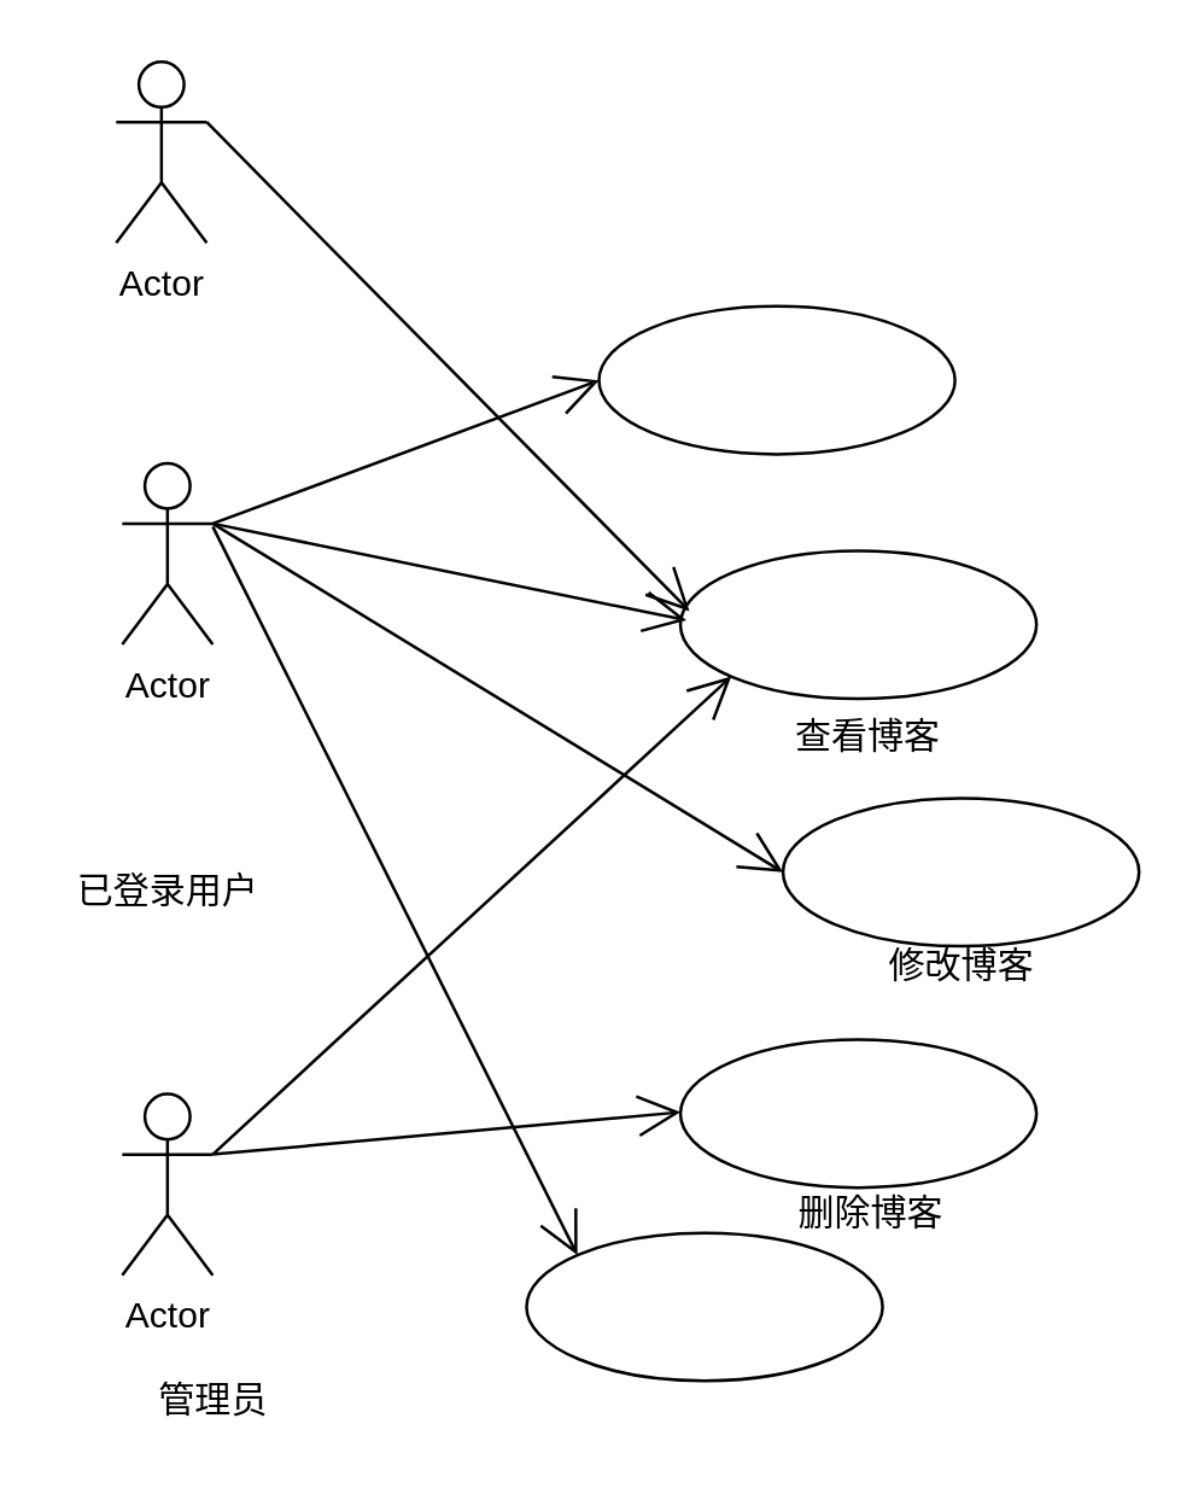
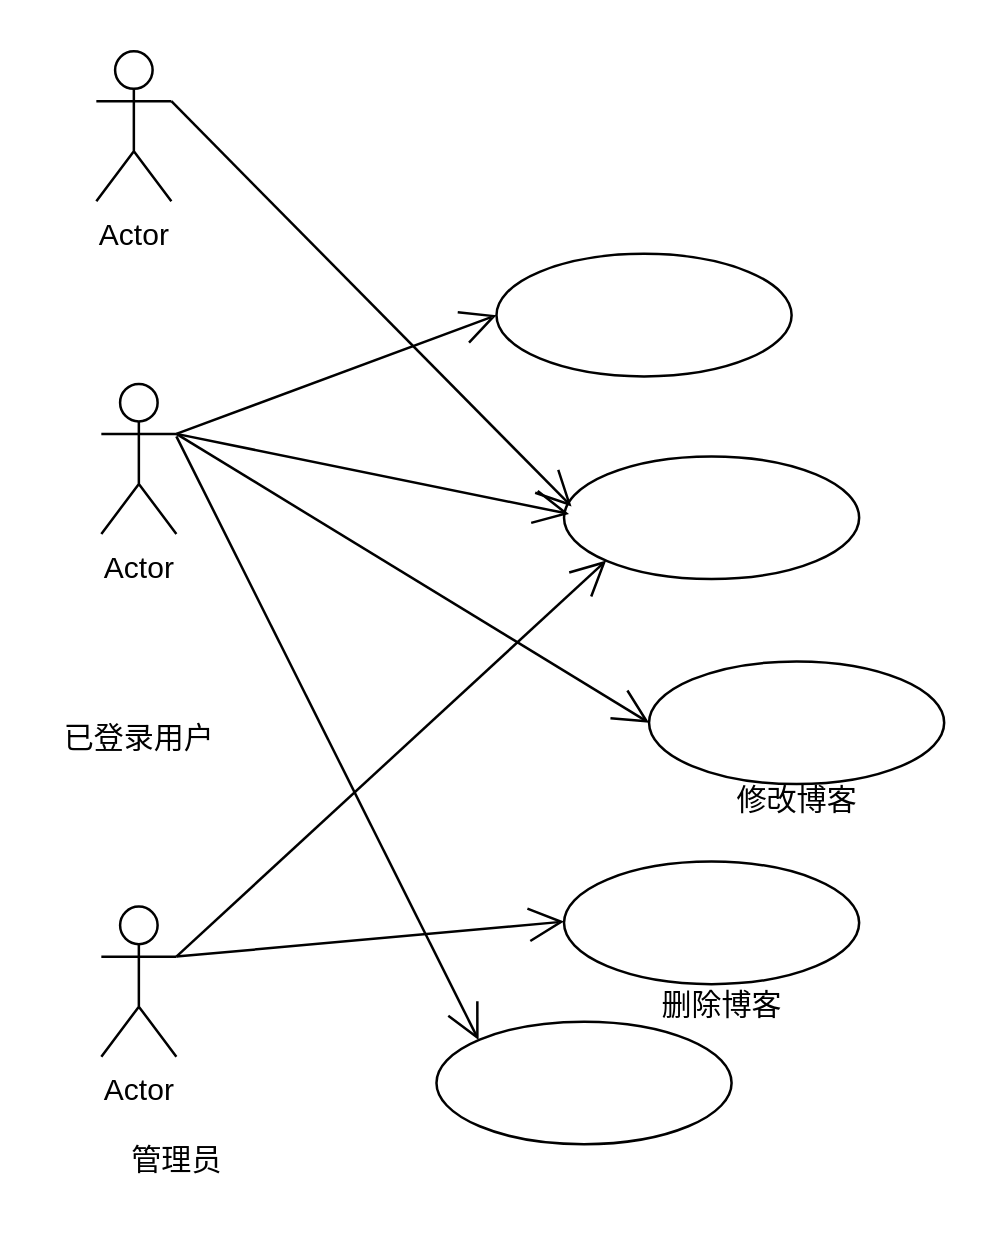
- <mxCell id="16" value="&lt;span&gt;查看博客&lt;/span&gt;" style="text;html=1;align=center;verticalAlign=middle;resizable=0;points=[];autosize=1;strokeColor=none;fillColor=none;" parent="1" vertex="1"><mxGeometry x="258" y="235" width="58" height="18" as="geometry" /></mxCell>
